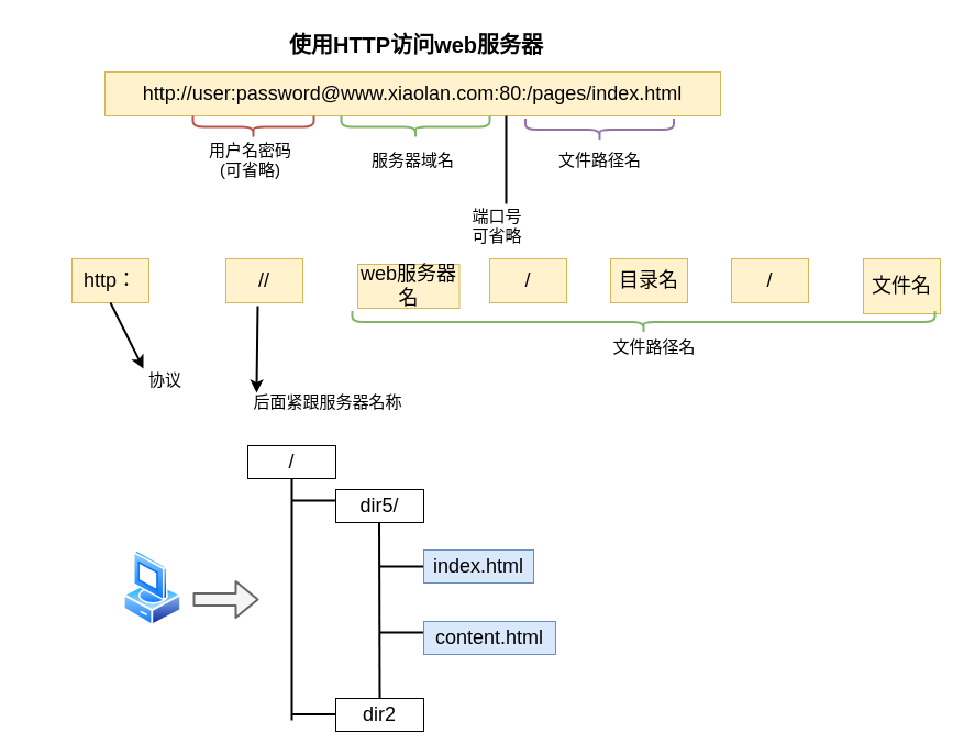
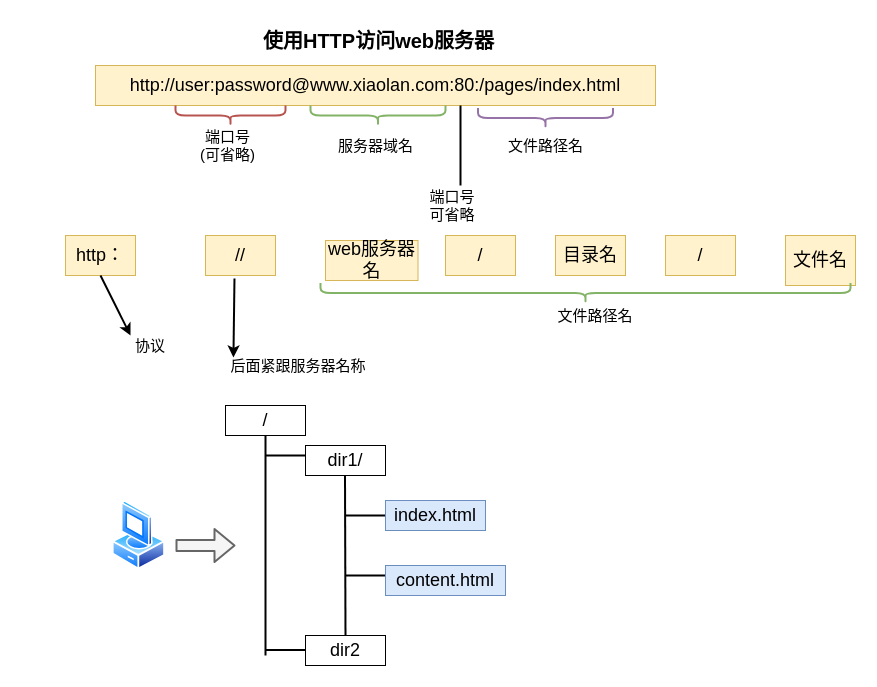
- <mxCell id="4" value="&lt;font style=&quot;font-size: 15px&quot;&gt;用户名密码&lt;br&gt;(可省略)&lt;br&gt;&lt;/font&gt;" style="text;html=1;strokeColor=none;fillColor=none;align=center;verticalAlign=middle;whiteSpace=wrap;rounded=0;" vertex="1" parent="1"><mxGeometry x="175" y="135" width="105" height="20" as="geometry" /></mxCell>
+ <mxCell id="4" value="&lt;font style=&quot;font-size: 15px&quot;&gt;端口号&lt;br&gt;(可省略)&lt;br&gt;&lt;/font&gt;" style="text;html=1;strokeColor=none;fillColor=none;align=center;verticalAlign=middle;whiteSpace=wrap;rounded=0;" vertex="1" parent="1"><mxGeometry x="175" y="135" width="105" height="20" as="geometry" /></mxCell>
- <mxCell id="29" value="dir5/" style="rounded=0;whiteSpace=wrap;html=1;fontSize=18;" vertex="1" parent="1"><mxGeometry x="305" y="445" width="80" height="30" as="geometry" /></mxCell>
+ <mxCell id="29" value="dir1/" style="rounded=0;whiteSpace=wrap;html=1;fontSize=18;" vertex="1" parent="1"><mxGeometry x="305" y="445" width="80" height="30" as="geometry" /></mxCell>
